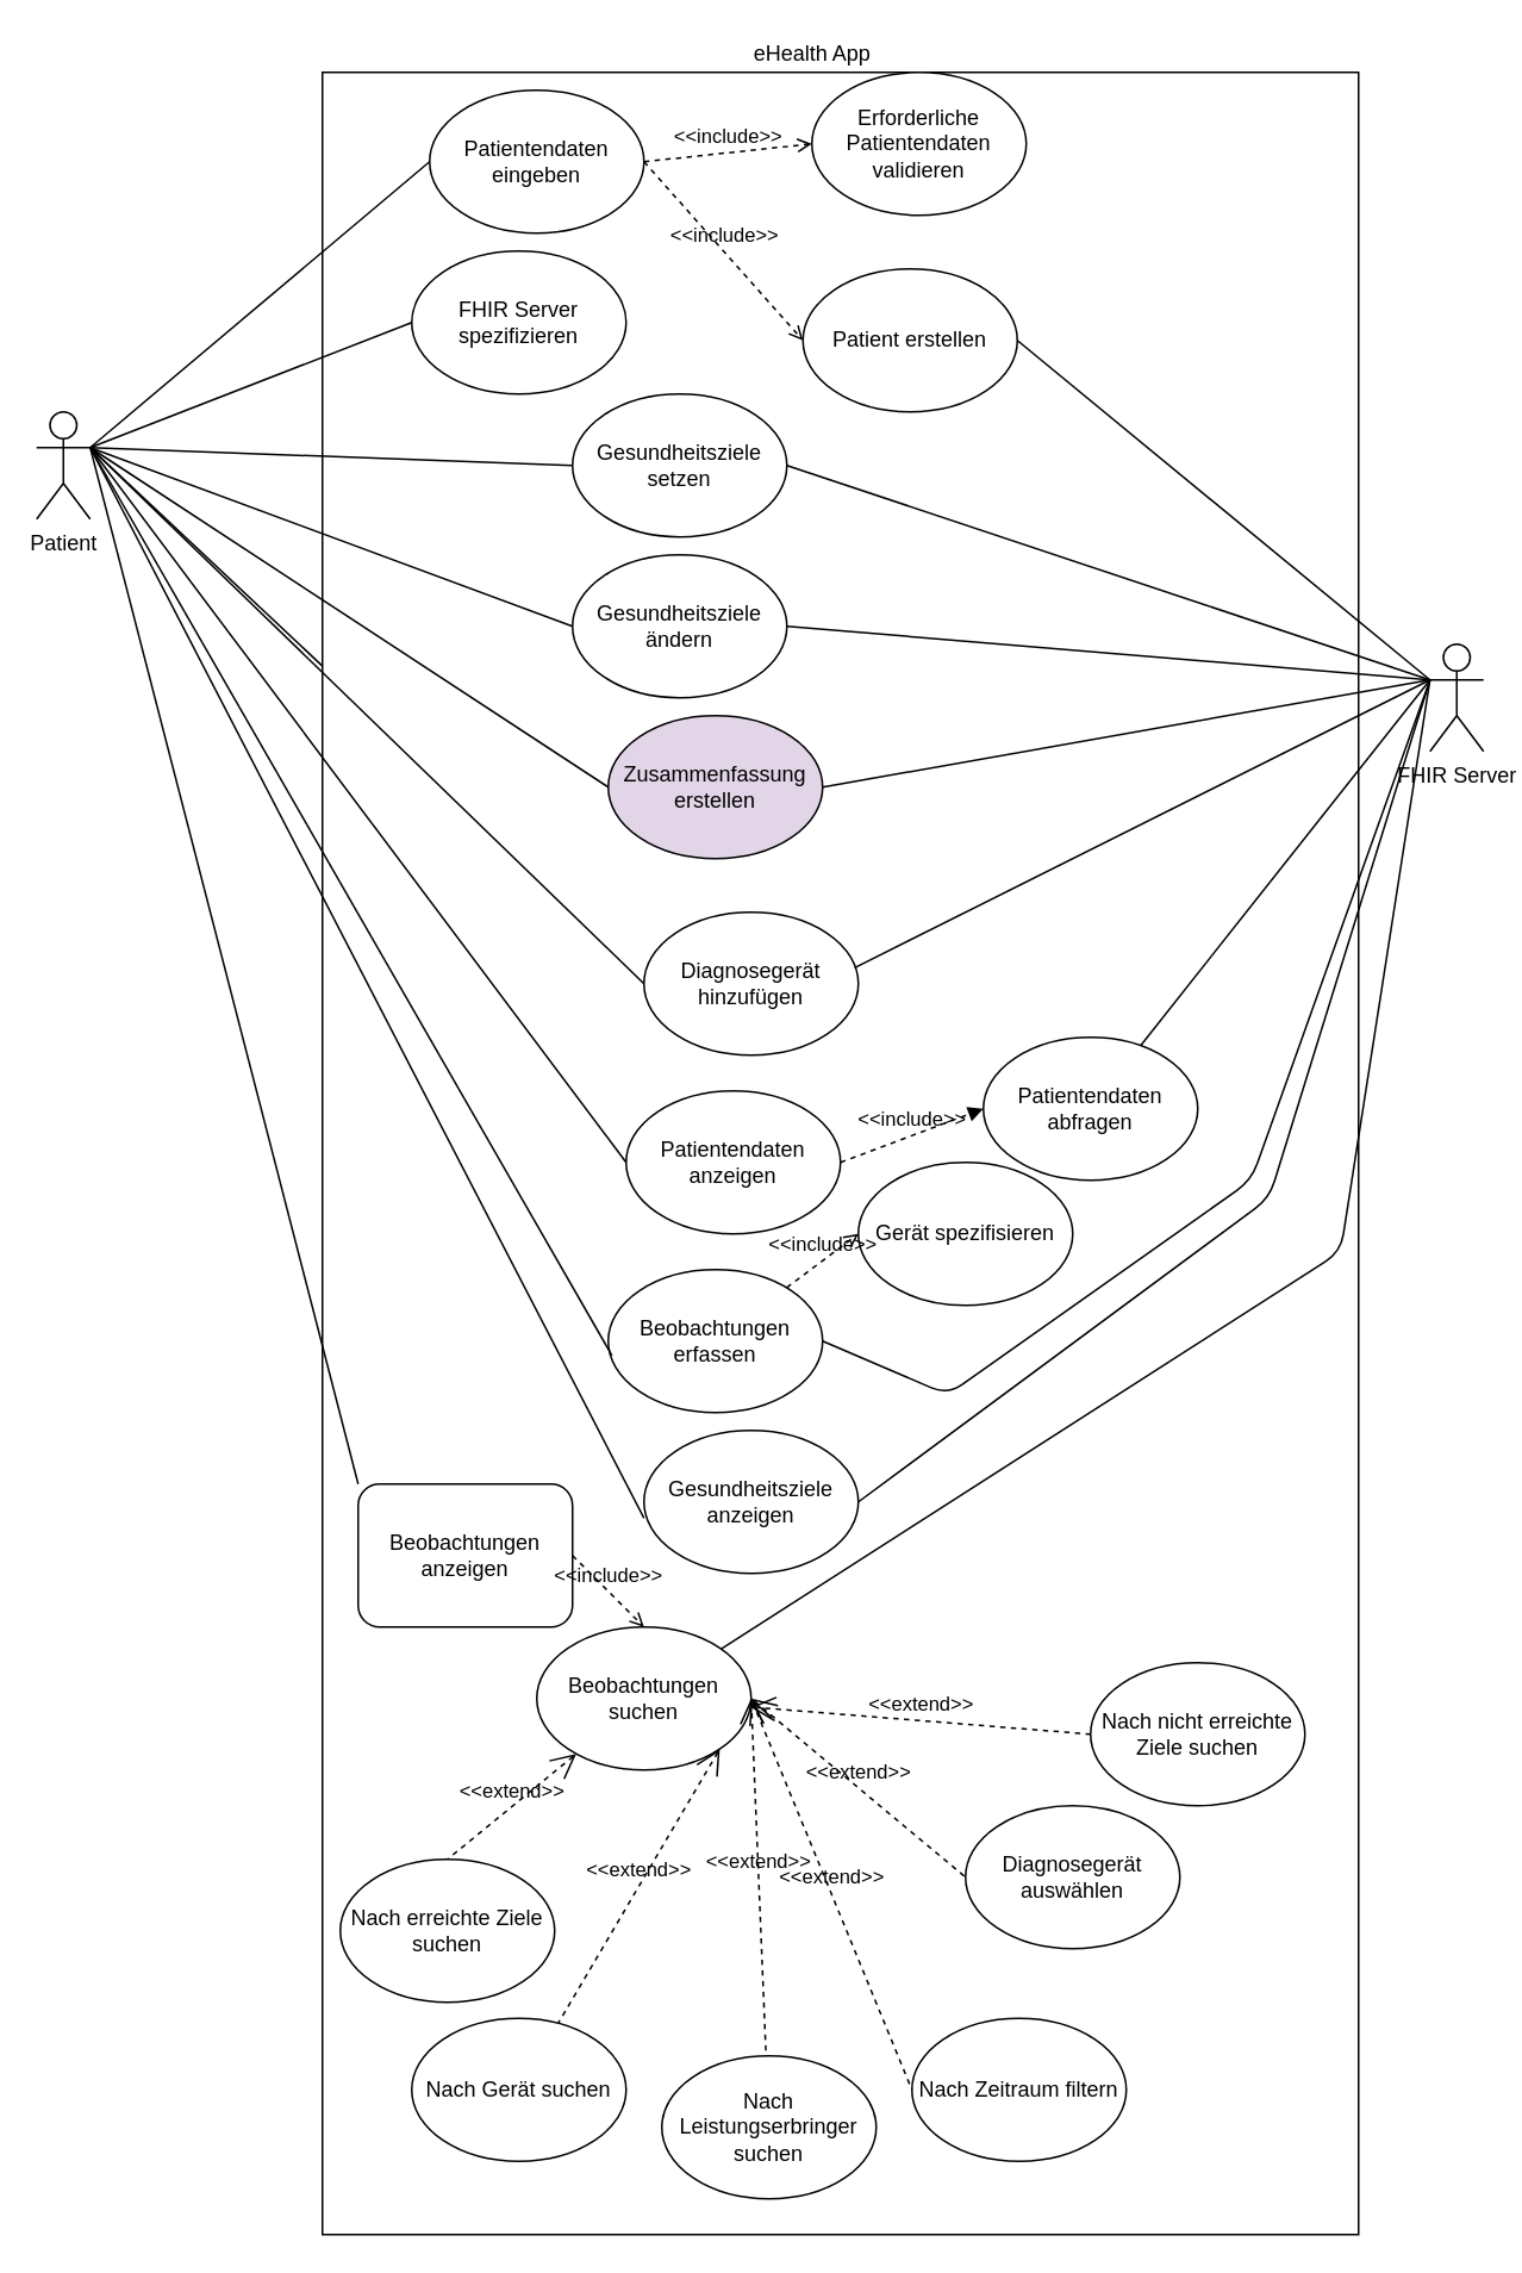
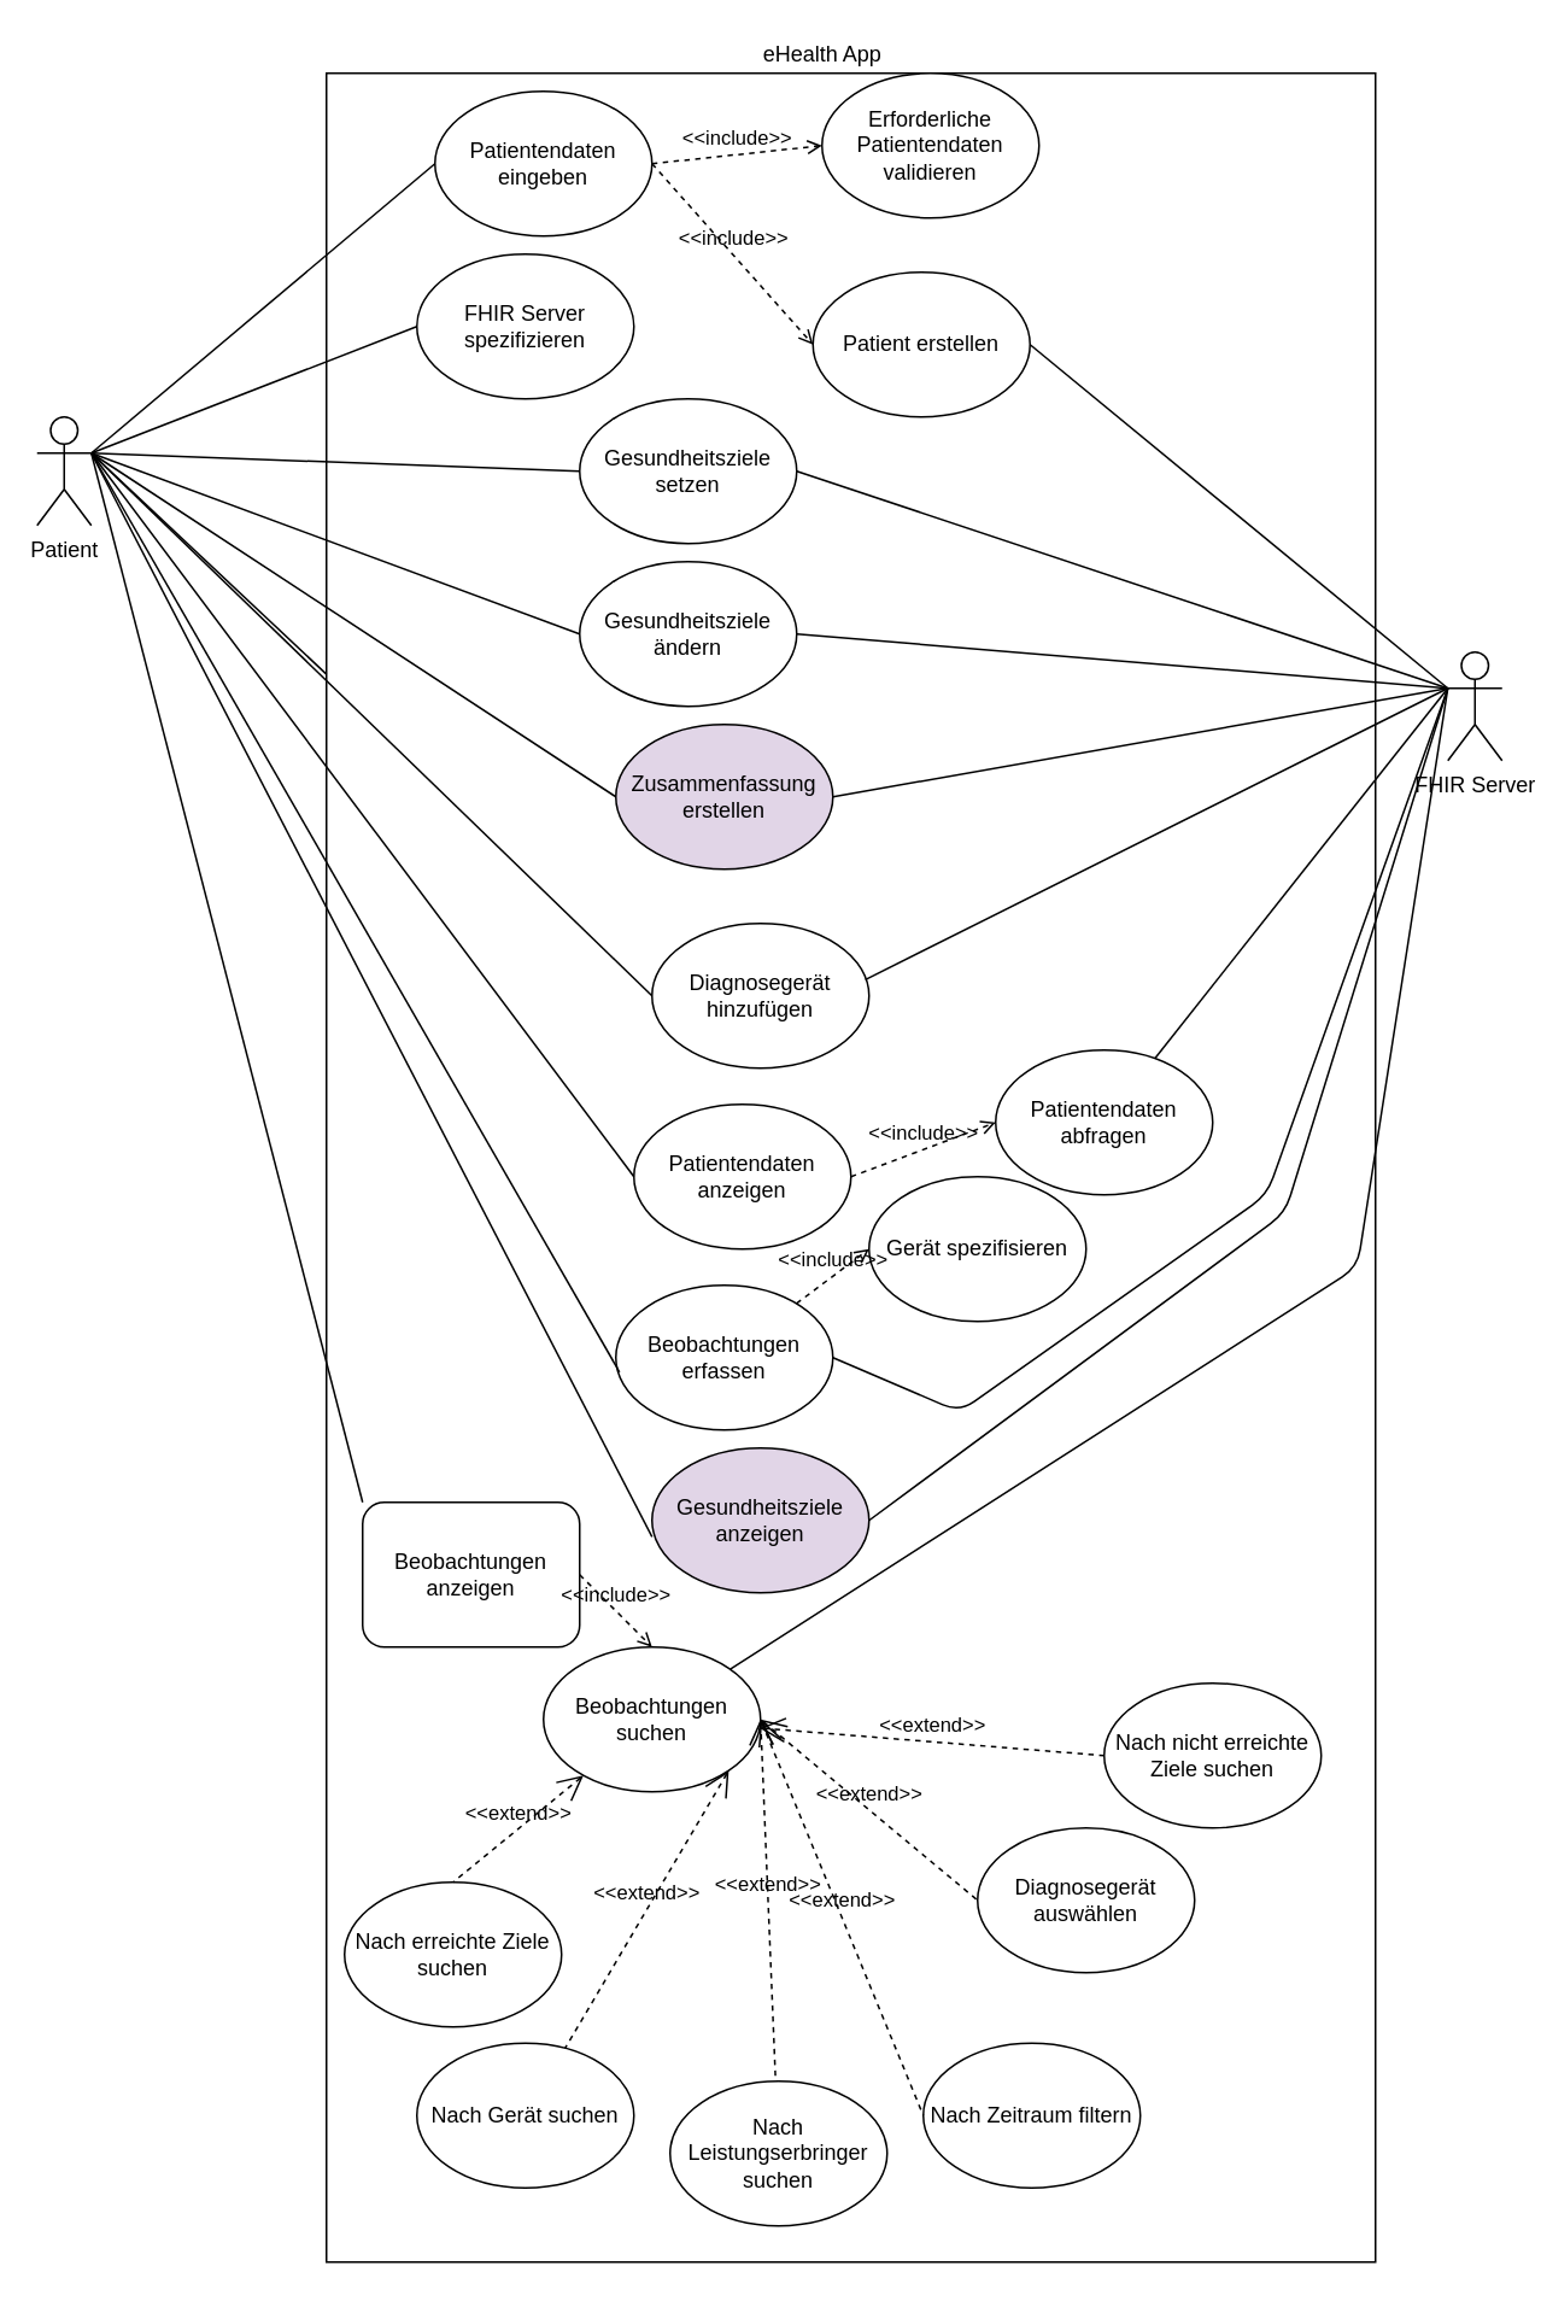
- <mxCell id="34" value="&amp;lt;&amp;lt;include&amp;gt;&amp;gt;" style="edgeStyle=none;html=1;endArrow=block;verticalAlign=bottom;dashed=1;labelBackgroundColor=none;exitX=1;exitY=0.5;exitDx=0;exitDy=0;entryX=0;entryY=0.5;entryDx=0;entryDy=0;" edge="1" parent="1" source="31" target="33"><mxGeometry width="160" relative="1" as="geometry"><mxPoint x="370" y="100" as="sourcePoint" /><mxPoint x="464" y="190" as="targetPoint" /></mxGeometry></mxCell>
+ <mxCell id="34" value="&amp;lt;&amp;lt;include&amp;gt;&amp;gt;" style="edgeStyle=none;html=1;endArrow=open;verticalAlign=bottom;dashed=1;labelBackgroundColor=none;exitX=1;exitY=0.5;exitDx=0;exitDy=0;entryX=0;entryY=0.5;entryDx=0;entryDy=0;" edge="1" parent="1" source="31" target="33"><mxGeometry width="160" relative="1" as="geometry"><mxPoint x="370" y="100" as="sourcePoint" /><mxPoint x="464" y="190" as="targetPoint" /></mxGeometry></mxCell>
- <mxCell id="42" value="Gesundheitsziele anzeigen" style="ellipse;whiteSpace=wrap;html=1;" vertex="1" parent="1"><mxGeometry x="360" y="800" width="120" height="80" as="geometry" /></mxCell>
+ <mxCell id="42" value="Gesundheitsziele anzeigen" style="ellipse;whiteSpace=wrap;html=1;fillColor=#e1d5e7;" vertex="1" parent="1"><mxGeometry x="360" y="800" width="120" height="80" as="geometry" /></mxCell>
